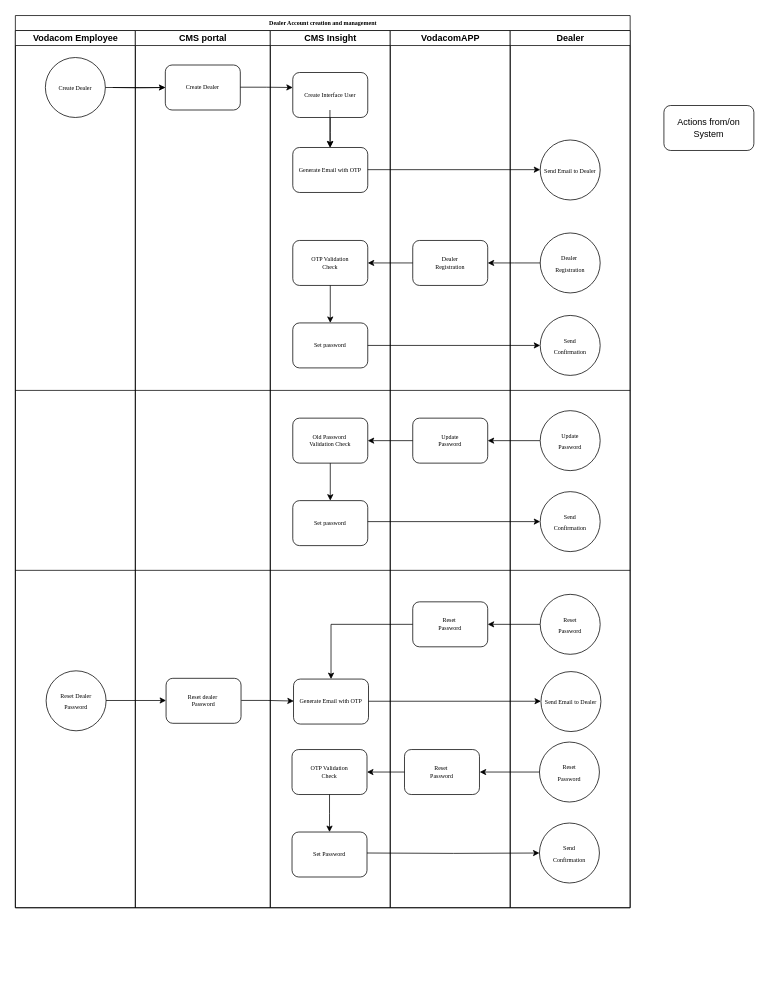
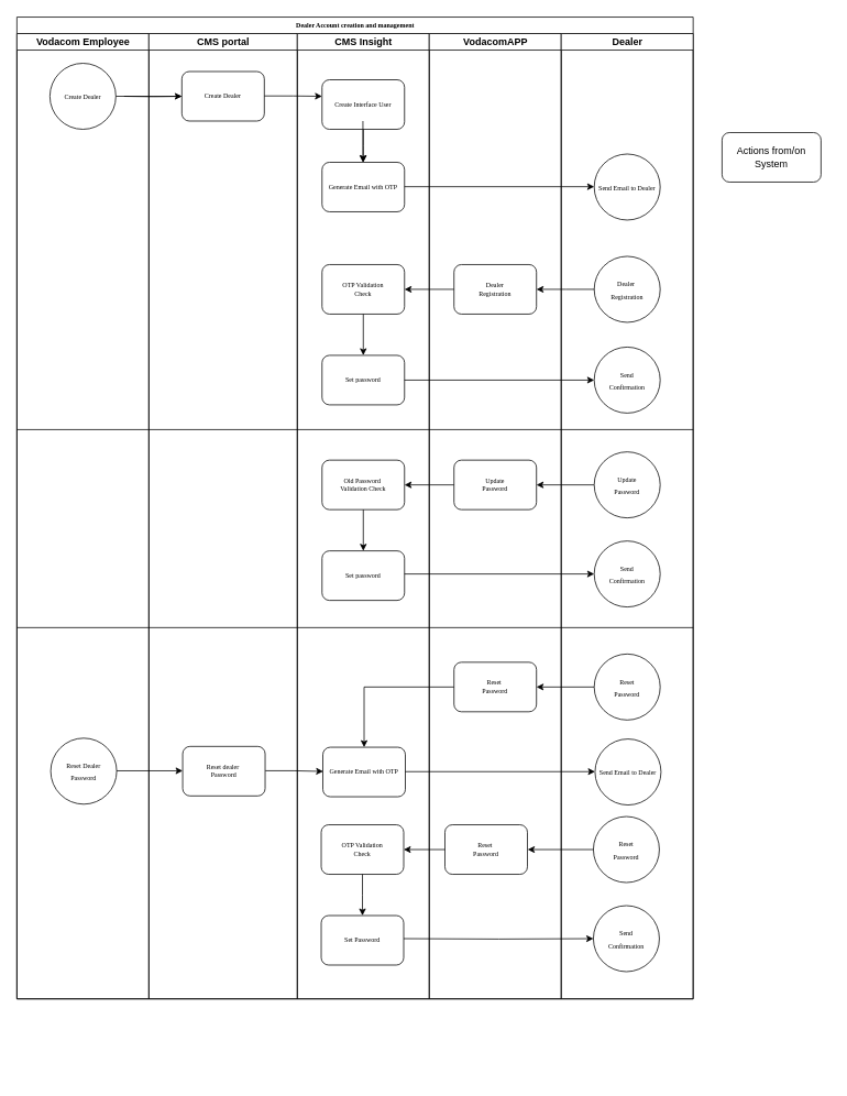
- <mxCell id="38" value="Actions from/on System" style="rounded=1;whiteSpace=wrap;html=1;" parent="1" vertex="1"><mxGeometry x="885" y="140" width="120" height="60" as="geometry" /></mxCell>
+ <mxCell id="38" value="Actions from/on System" style="rounded=1;whiteSpace=wrap;html=1;" parent="1" vertex="1"><mxGeometry x="875" y="160" width="120" height="60" as="geometry" /></mxCell>
